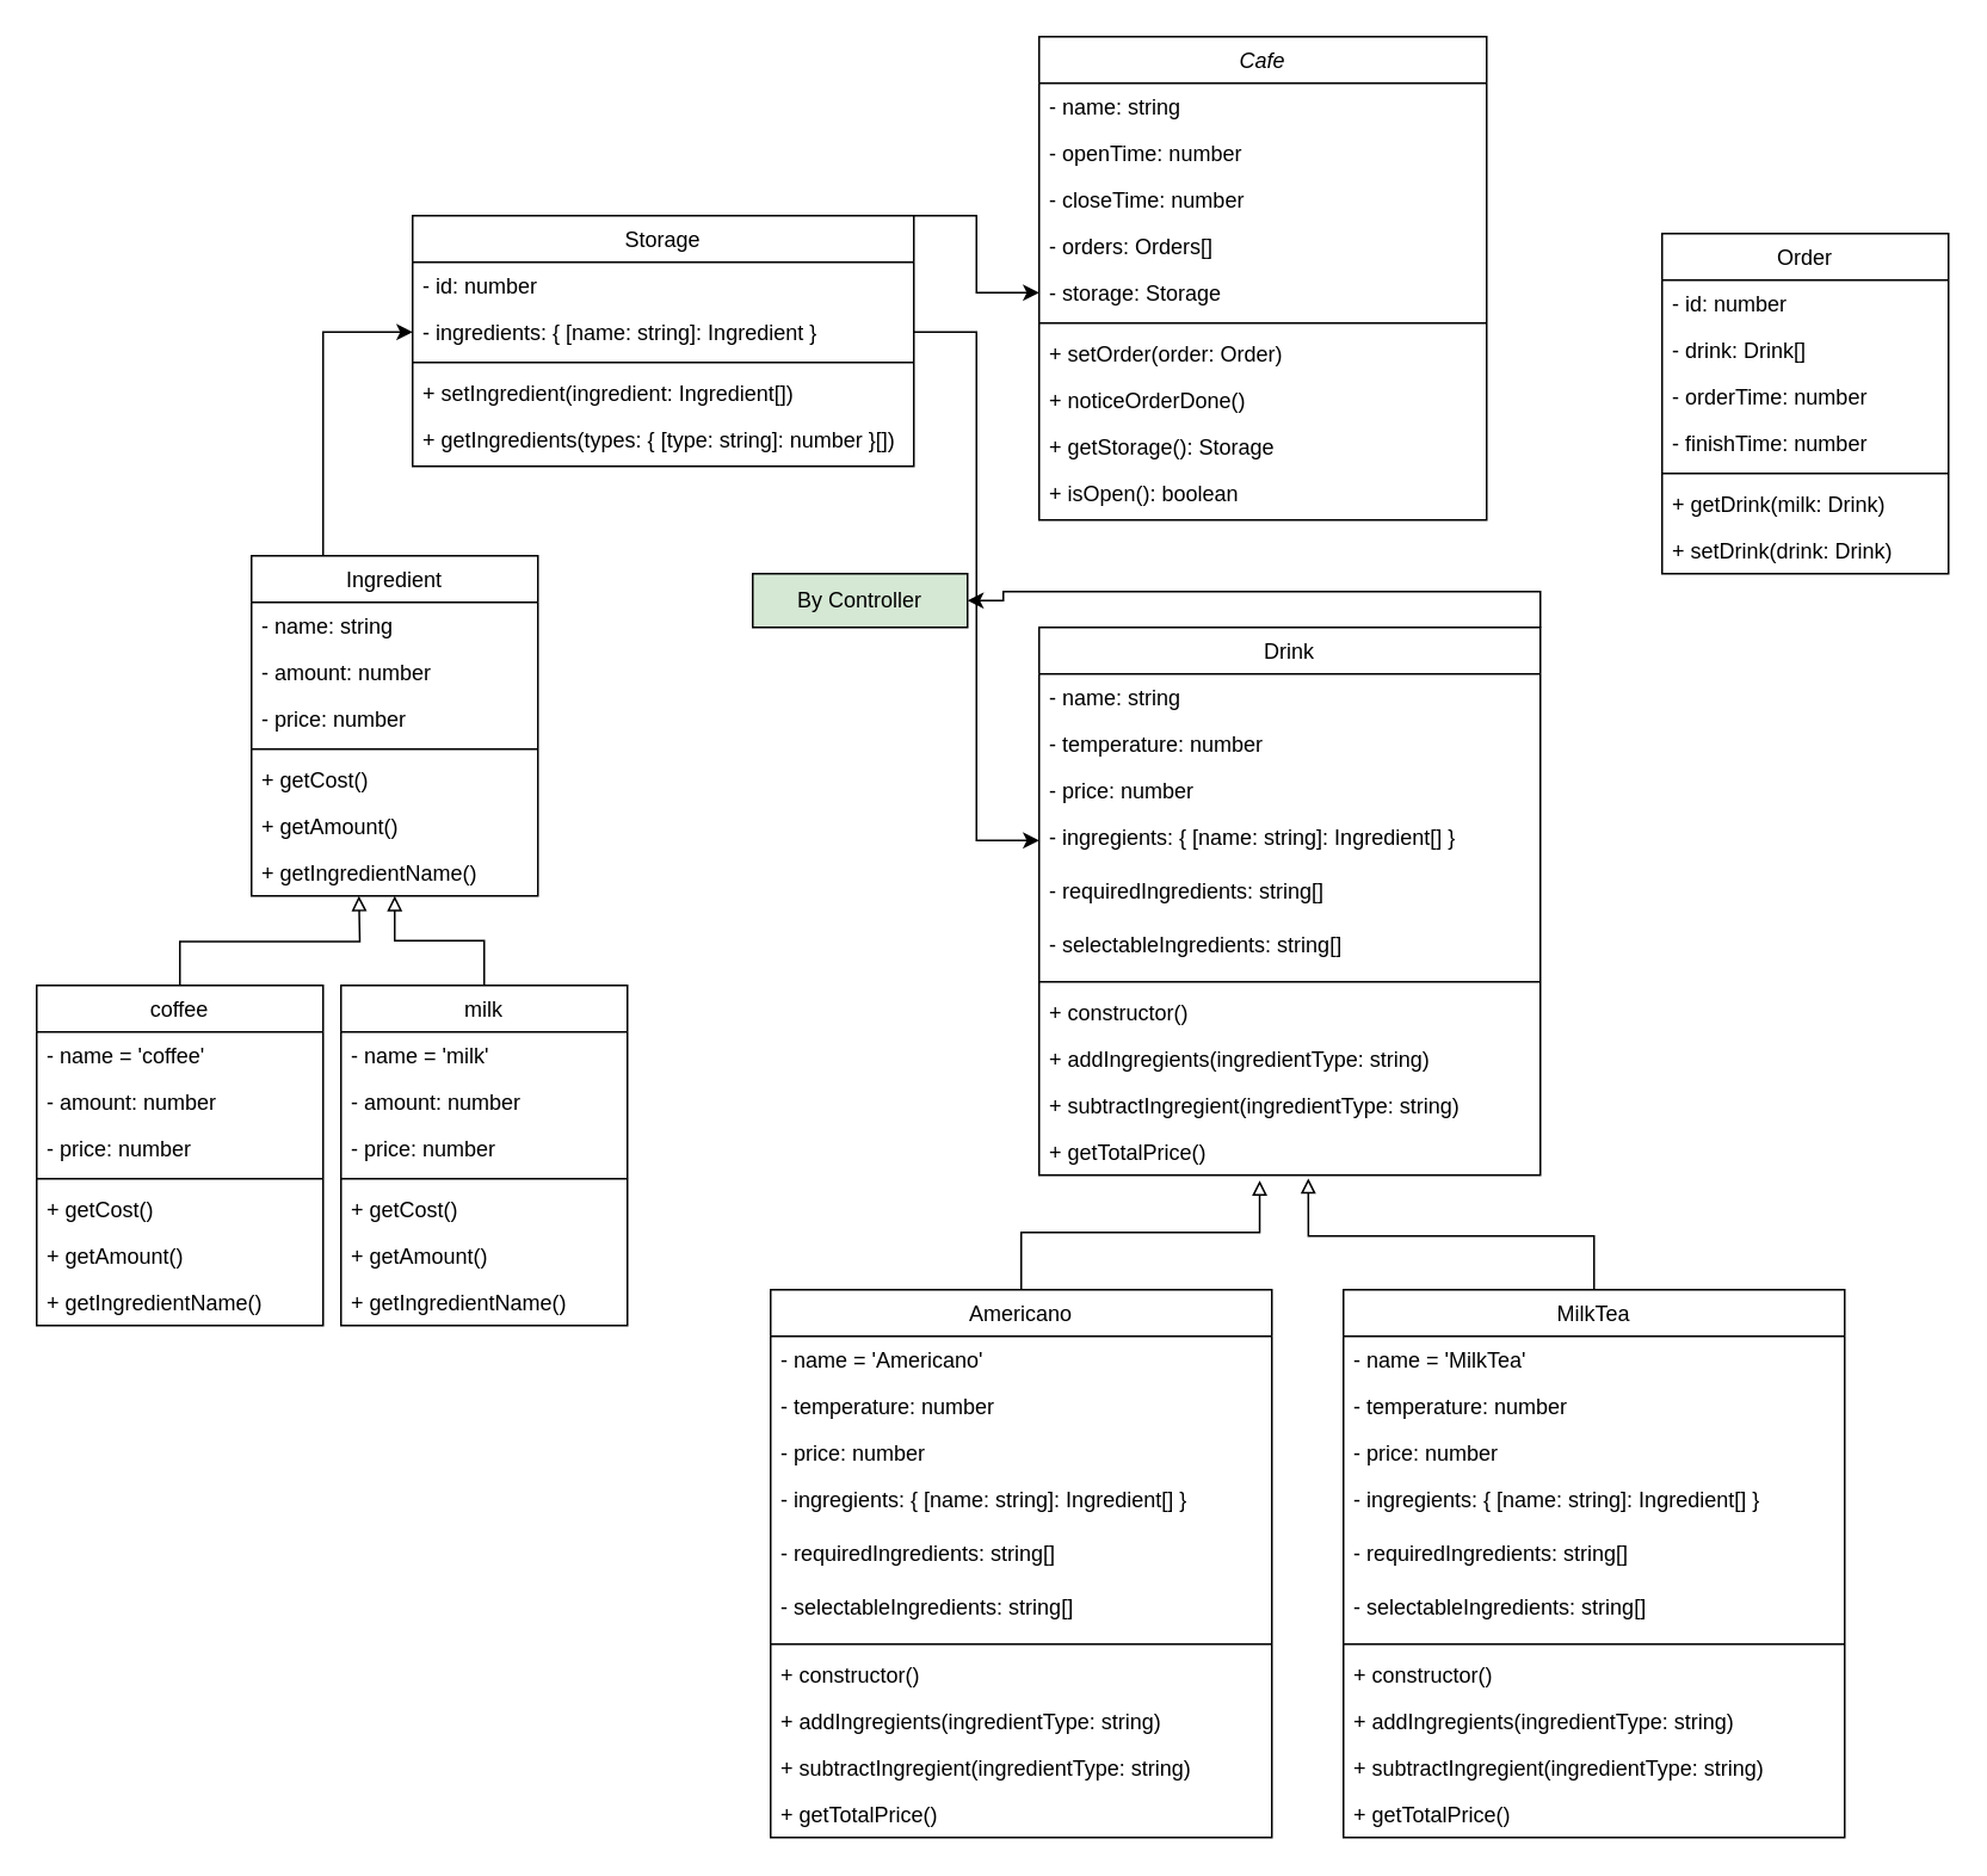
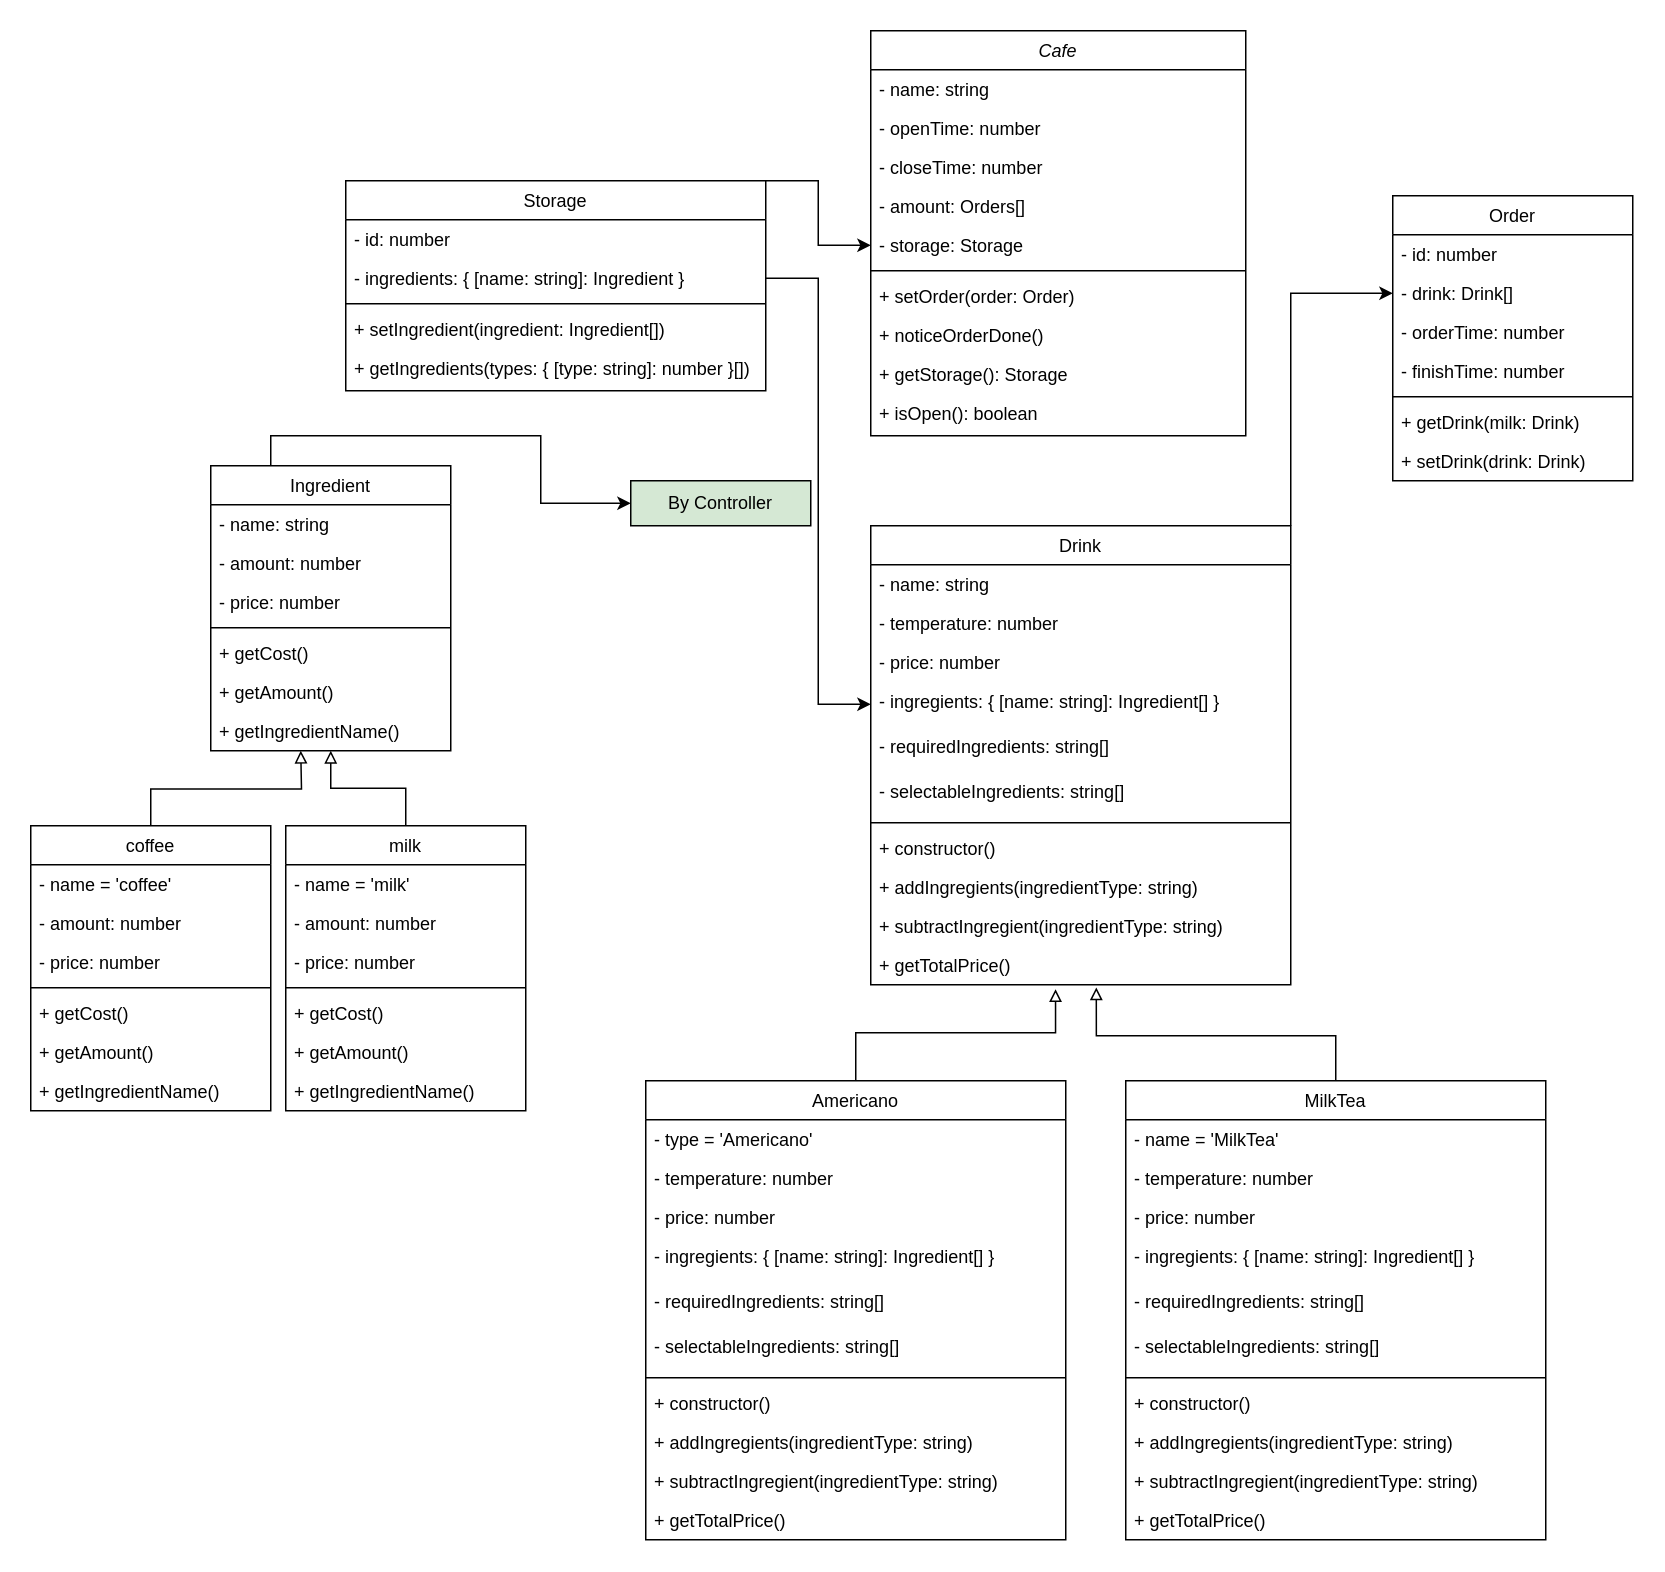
- <mxCell id="6" value="- orders: Orders[]" style="text;align=left;verticalAlign=top;spacingLeft=4;spacingRight=4;overflow=hidden;rotatable=0;points=[[0,0.5],[1,0.5]];portConstraint=eastwest;rounded=0;shadow=0;html=0;" parent="2" vertex="1"><mxGeometry y="104" width="250" height="26" as="geometry" /></mxCell>
+ <mxCell id="6" value="- amount: Orders[]" style="text;align=left;verticalAlign=top;spacingLeft=4;spacingRight=4;overflow=hidden;rotatable=0;points=[[0,0.5],[1,0.5]];portConstraint=eastwest;rounded=0;shadow=0;html=0;" parent="2" vertex="1"><mxGeometry y="104" width="250" height="26" as="geometry" /></mxCell>
- <mxCell id="21" style="edgeStyle=orthogonalEdgeStyle;rounded=0;orthogonalLoop=1;jettySize=auto;html=1;exitX=0.25;exitY=0;exitDx=0;exitDy=0;entryX=0;entryY=0.5;entryDx=0;entryDy=0;" parent="1" source="22" target="46" edge="1"><mxGeometry relative="1" as="geometry" /></mxCell>
+ <mxCell id="21" style="edgeStyle=orthogonalEdgeStyle;rounded=0;orthogonalLoop=1;jettySize=auto;html=1;exitX=0.25;exitY=0;exitDx=0;exitDy=0;" parent="1" source="22" target="95" edge="1"><mxGeometry relative="1" as="geometry" /></mxCell>
- <mxCell id="30" style="edgeStyle=orthogonalEdgeStyle;rounded=0;orthogonalLoop=1;jettySize=auto;html=1;exitX=1;exitY=0;exitDx=0;exitDy=0;" edge="1" parent="1" source="31" target="95"><mxGeometry relative="1" as="geometry" /></mxCell>
+ <mxCell id="30" style="edgeStyle=orthogonalEdgeStyle;rounded=0;orthogonalLoop=1;jettySize=auto;html=1;exitX=1;exitY=0;exitDx=0;exitDy=0;entryX=0;entryY=0.5;entryDx=0;entryDy=0;" edge="1" parent="1" source="31" target="15"><mxGeometry relative="1" as="geometry" /></mxCell>
- <mxCell id="71" value="- name = 'Americano'" style="text;align=left;verticalAlign=top;spacingLeft=4;spacingRight=4;overflow=hidden;rotatable=0;points=[[0,0.5],[1,0.5]];portConstraint=eastwest;" vertex="1" parent="70"><mxGeometry y="26" width="280" height="26" as="geometry" /></mxCell>
+ <mxCell id="71" value="- type = 'Americano'" style="text;align=left;verticalAlign=top;spacingLeft=4;spacingRight=4;overflow=hidden;rotatable=0;points=[[0,0.5],[1,0.5]];portConstraint=eastwest;" vertex="1" parent="70"><mxGeometry y="26" width="280" height="26" as="geometry" /></mxCell>
